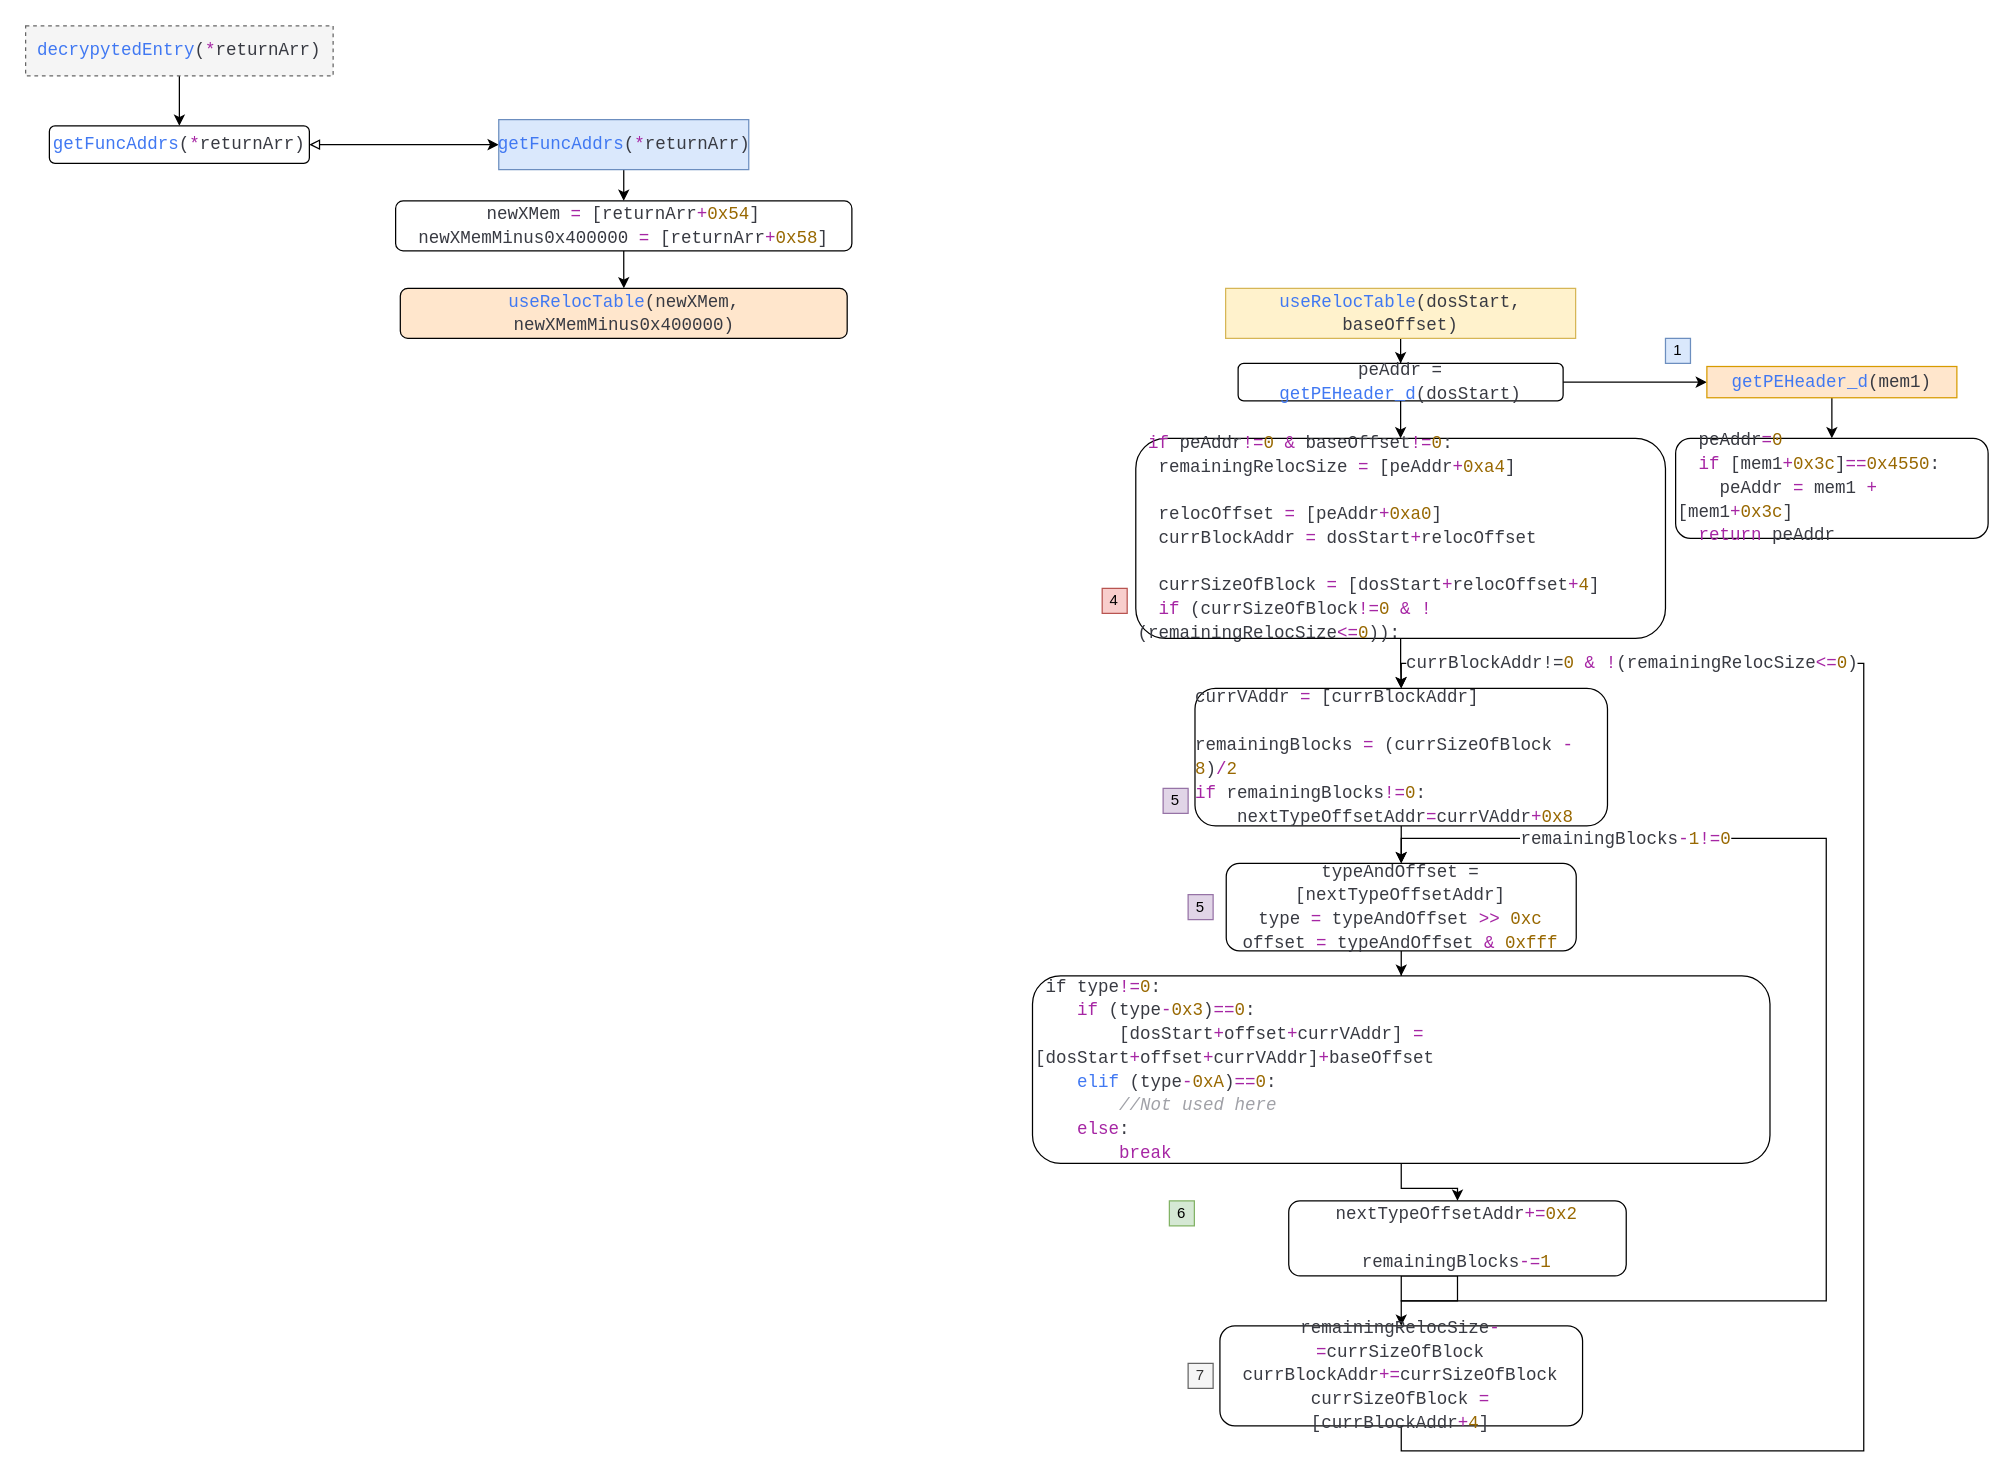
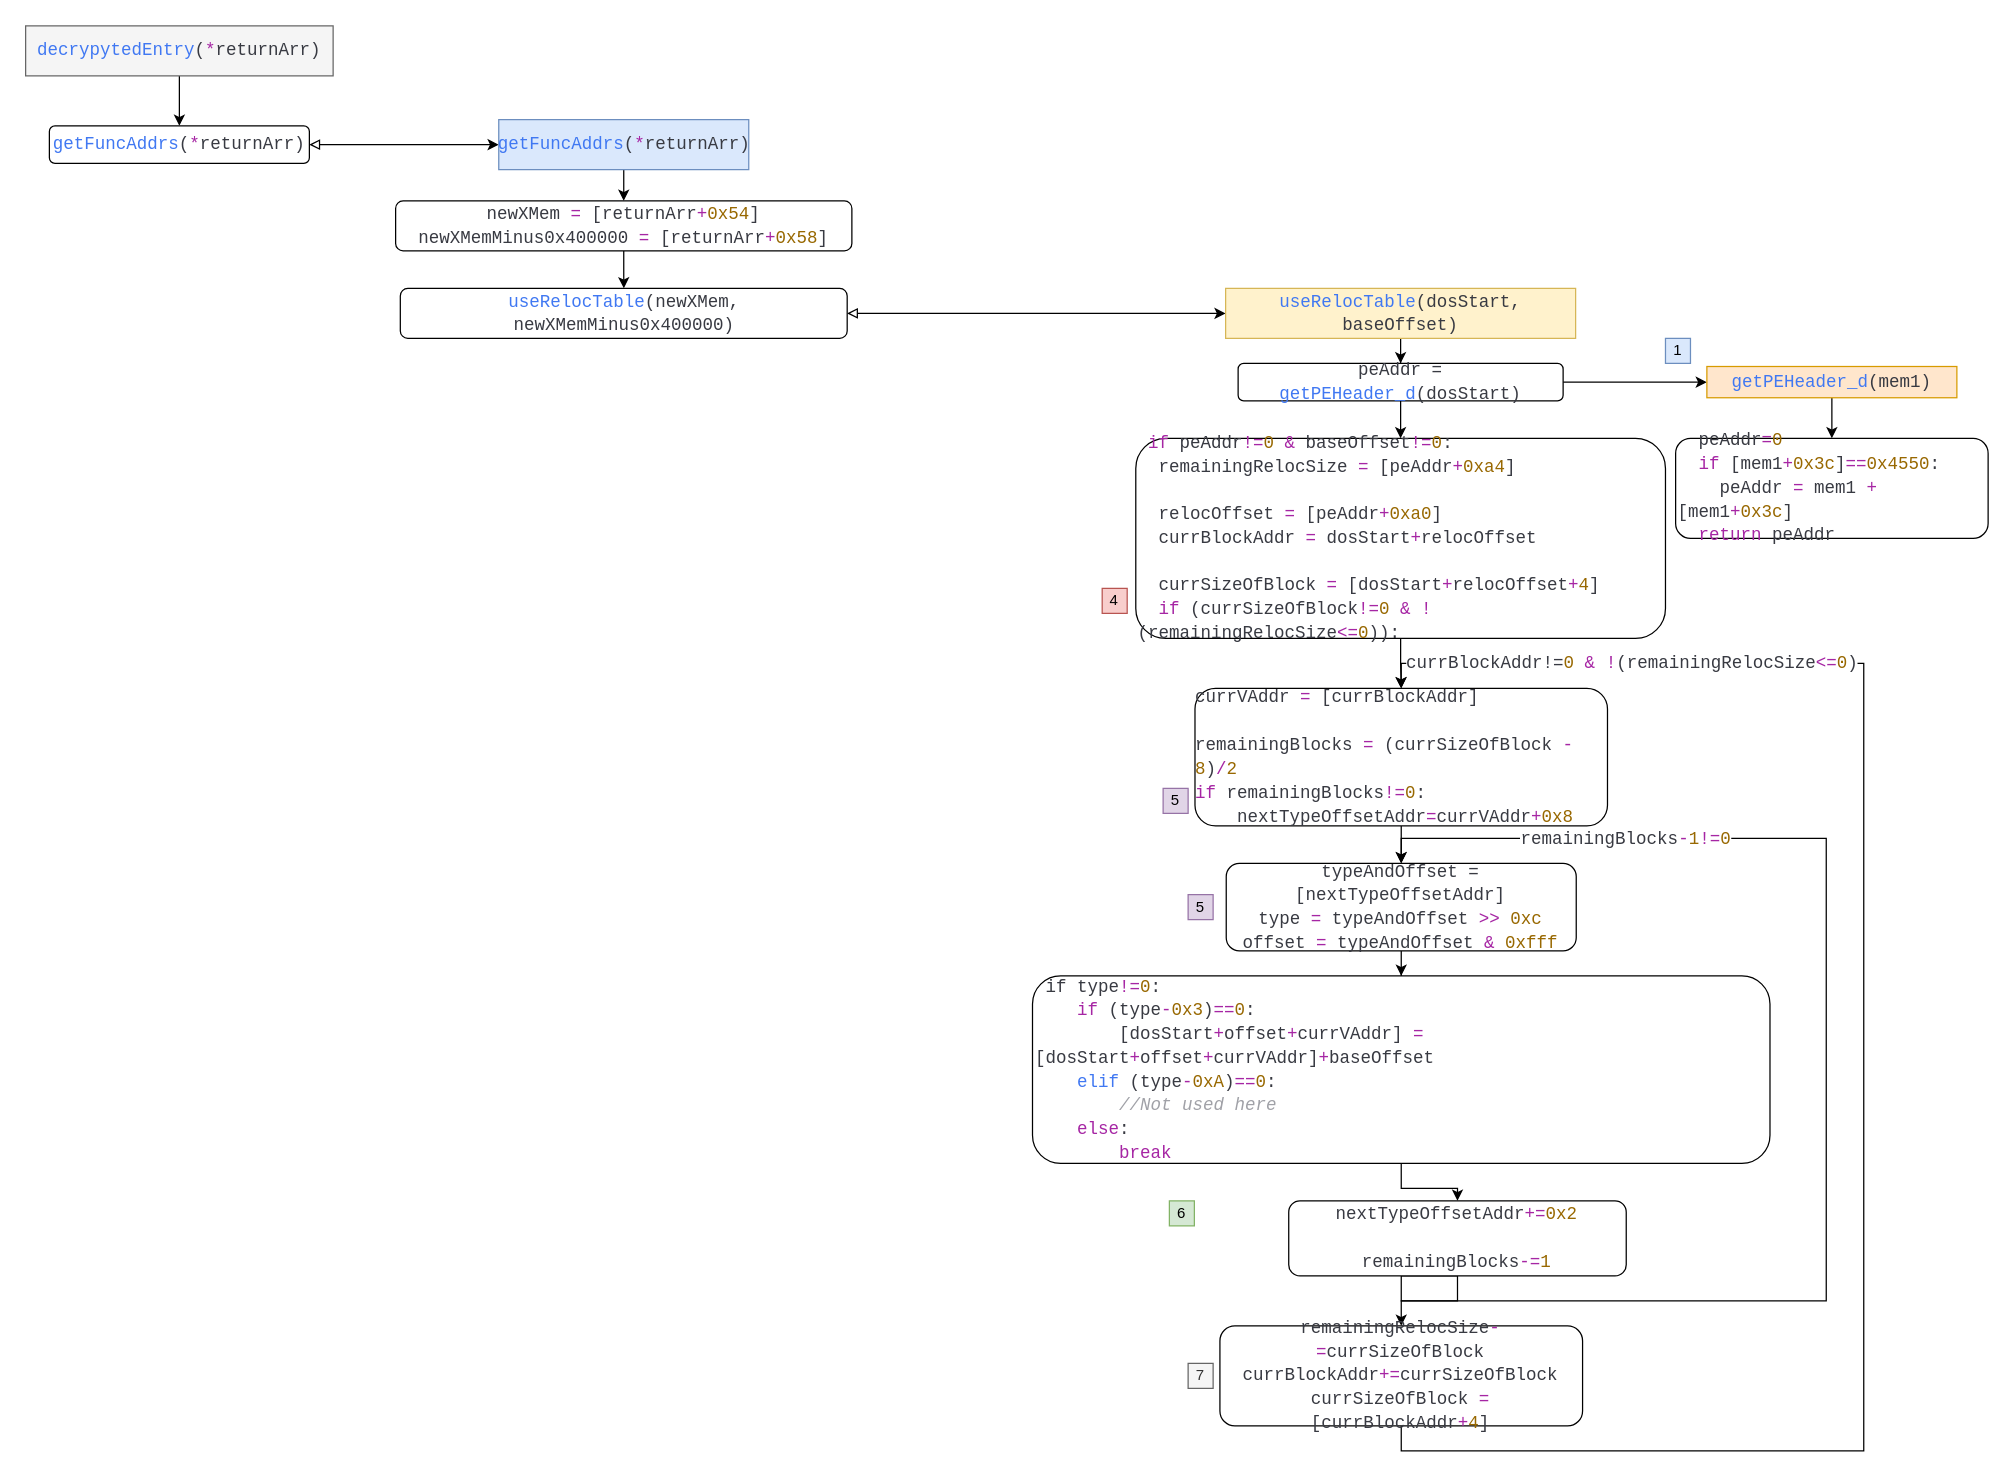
- <mxCell id="3" value="&lt;div style=&quot;color: rgb(56, 58, 66); font-family: Consolas, &amp;quot;Courier New&amp;quot;, monospace; font-size: 14px; line-height: 19px;&quot;&gt;&lt;div style=&quot;&quot;&gt;&lt;span style=&quot;color: rgb(64, 120, 242);&quot;&gt;decrypytedEntry&lt;/span&gt;(&lt;span style=&quot;color: rgb(166, 38, 164);&quot;&gt;*&lt;/span&gt;returnArr)&lt;br&gt;&lt;/div&gt;&lt;/div&gt;" style="rounded=0;whiteSpace=wrap;html=1;fillColor=#f5f5f5;strokeColor=#666666;fontColor=#333333;dashed=1;" parent="1" vertex="1"><mxGeometry x="20" y="20" width="246" height="40" as="geometry" /></mxCell>
+ <mxCell id="3" value="&lt;div style=&quot;color: rgb(56, 58, 66); font-family: Consolas, &amp;quot;Courier New&amp;quot;, monospace; font-size: 14px; line-height: 19px;&quot;&gt;&lt;div style=&quot;&quot;&gt;&lt;span style=&quot;color: rgb(64, 120, 242);&quot;&gt;decrypytedEntry&lt;/span&gt;(&lt;span style=&quot;color: rgb(166, 38, 164);&quot;&gt;*&lt;/span&gt;returnArr)&lt;br&gt;&lt;/div&gt;&lt;/div&gt;" style="rounded=0;whiteSpace=wrap;html=1;fillColor=#f5f5f5;strokeColor=#666666;fontColor=#333333;" parent="1" vertex="1"><mxGeometry x="20" y="20" width="246" height="40" as="geometry" /></mxCell>
- <mxCell id="11" value="&lt;div style=&quot;color: rgb(56, 58, 66); font-family: Consolas, &amp;quot;Courier New&amp;quot;, monospace; font-size: 14px; line-height: 19px;&quot;&gt;&lt;div style=&quot;background-color: rgb(250, 250, 250);&quot;&gt;&lt;/div&gt;&lt;div style=&quot;line-height: 19px;&quot;&gt;&lt;div style=&quot;background-color: rgb(250, 250, 250);&quot;&gt;&lt;/div&gt;&lt;div style=&quot;&quot;&gt;&lt;span style=&quot;color: rgb(64, 120, 242);&quot;&gt;useRelocTable&lt;/span&gt;(newXMem, newXMemMinus0x400000)&lt;/div&gt;&lt;/div&gt;&lt;/div&gt;" style="rounded=1;whiteSpace=wrap;html=1;fillColor=#ffe6cc;" parent="1" vertex="1"><mxGeometry x="319.75" y="230" width="357.5" height="40" as="geometry" /></mxCell>
+ <mxCell id="11" value="&lt;div style=&quot;color: rgb(56, 58, 66); font-family: Consolas, &amp;quot;Courier New&amp;quot;, monospace; font-size: 14px; line-height: 19px;&quot;&gt;&lt;div style=&quot;background-color: rgb(250, 250, 250);&quot;&gt;&lt;/div&gt;&lt;div style=&quot;line-height: 19px;&quot;&gt;&lt;div style=&quot;background-color: rgb(250, 250, 250);&quot;&gt;&lt;/div&gt;&lt;div style=&quot;&quot;&gt;&lt;span style=&quot;color: rgb(64, 120, 242);&quot;&gt;useRelocTable&lt;/span&gt;(newXMem, newXMemMinus0x400000)&lt;/div&gt;&lt;/div&gt;&lt;/div&gt;" style="rounded=1;whiteSpace=wrap;html=1;" parent="1" vertex="1"><mxGeometry x="319.75" y="230" width="357.5" height="40" as="geometry" /></mxCell>
+ <mxCell id="10" style="edgeStyle=orthogonalEdgeStyle;rounded=0;orthogonalLoop=1;jettySize=auto;html=1;exitX=1;exitY=0.5;exitDx=0;exitDy=0;startArrow=block;startFill=0;entryX=0;entryY=0.5;entryDx=0;entryDy=0;" parent="1" source="11" target="13" edge="1"><mxGeometry relative="1" as="geometry"><mxPoint x="980" y="249.571" as="targetPoint" /></mxGeometry></mxCell>
